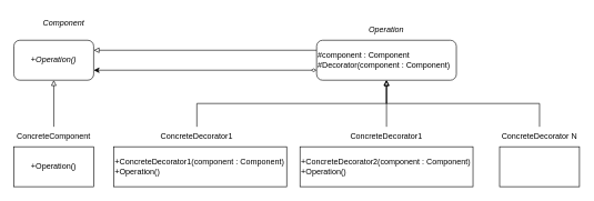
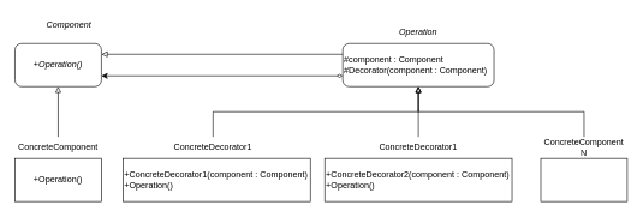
- <mxCell id="16" value="ConcreteDecorator N" style="text;html=1;strokeColor=none;fillColor=none;align=center;verticalAlign=middle;whiteSpace=wrap;rounded=0;" vertex="1" parent="1"><mxGeometry x="750" y="190" width="120" height="30" as="geometry" /></mxCell>
+ <mxCell id="16" value="ConcreteComponent N" style="text;html=1;strokeColor=none;fillColor=none;align=center;verticalAlign=middle;whiteSpace=wrap;rounded=0;" vertex="1" parent="1"><mxGeometry x="750" y="190" width="120" height="30" as="geometry" /></mxCell>
